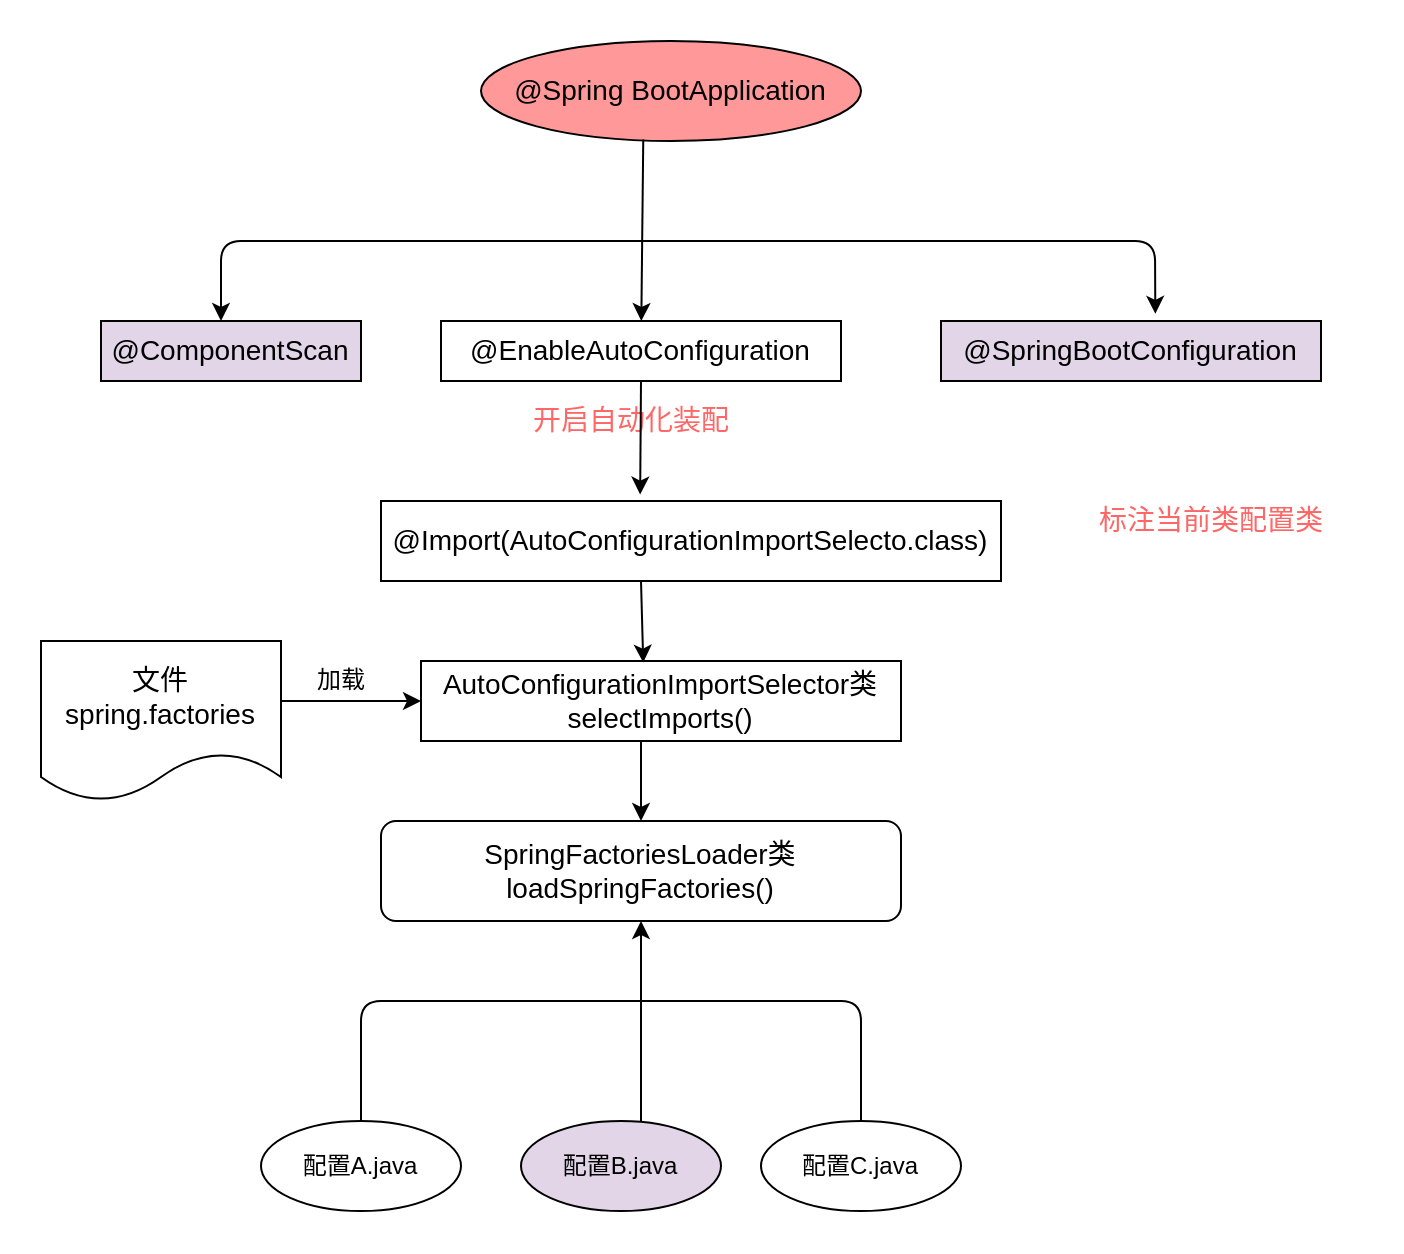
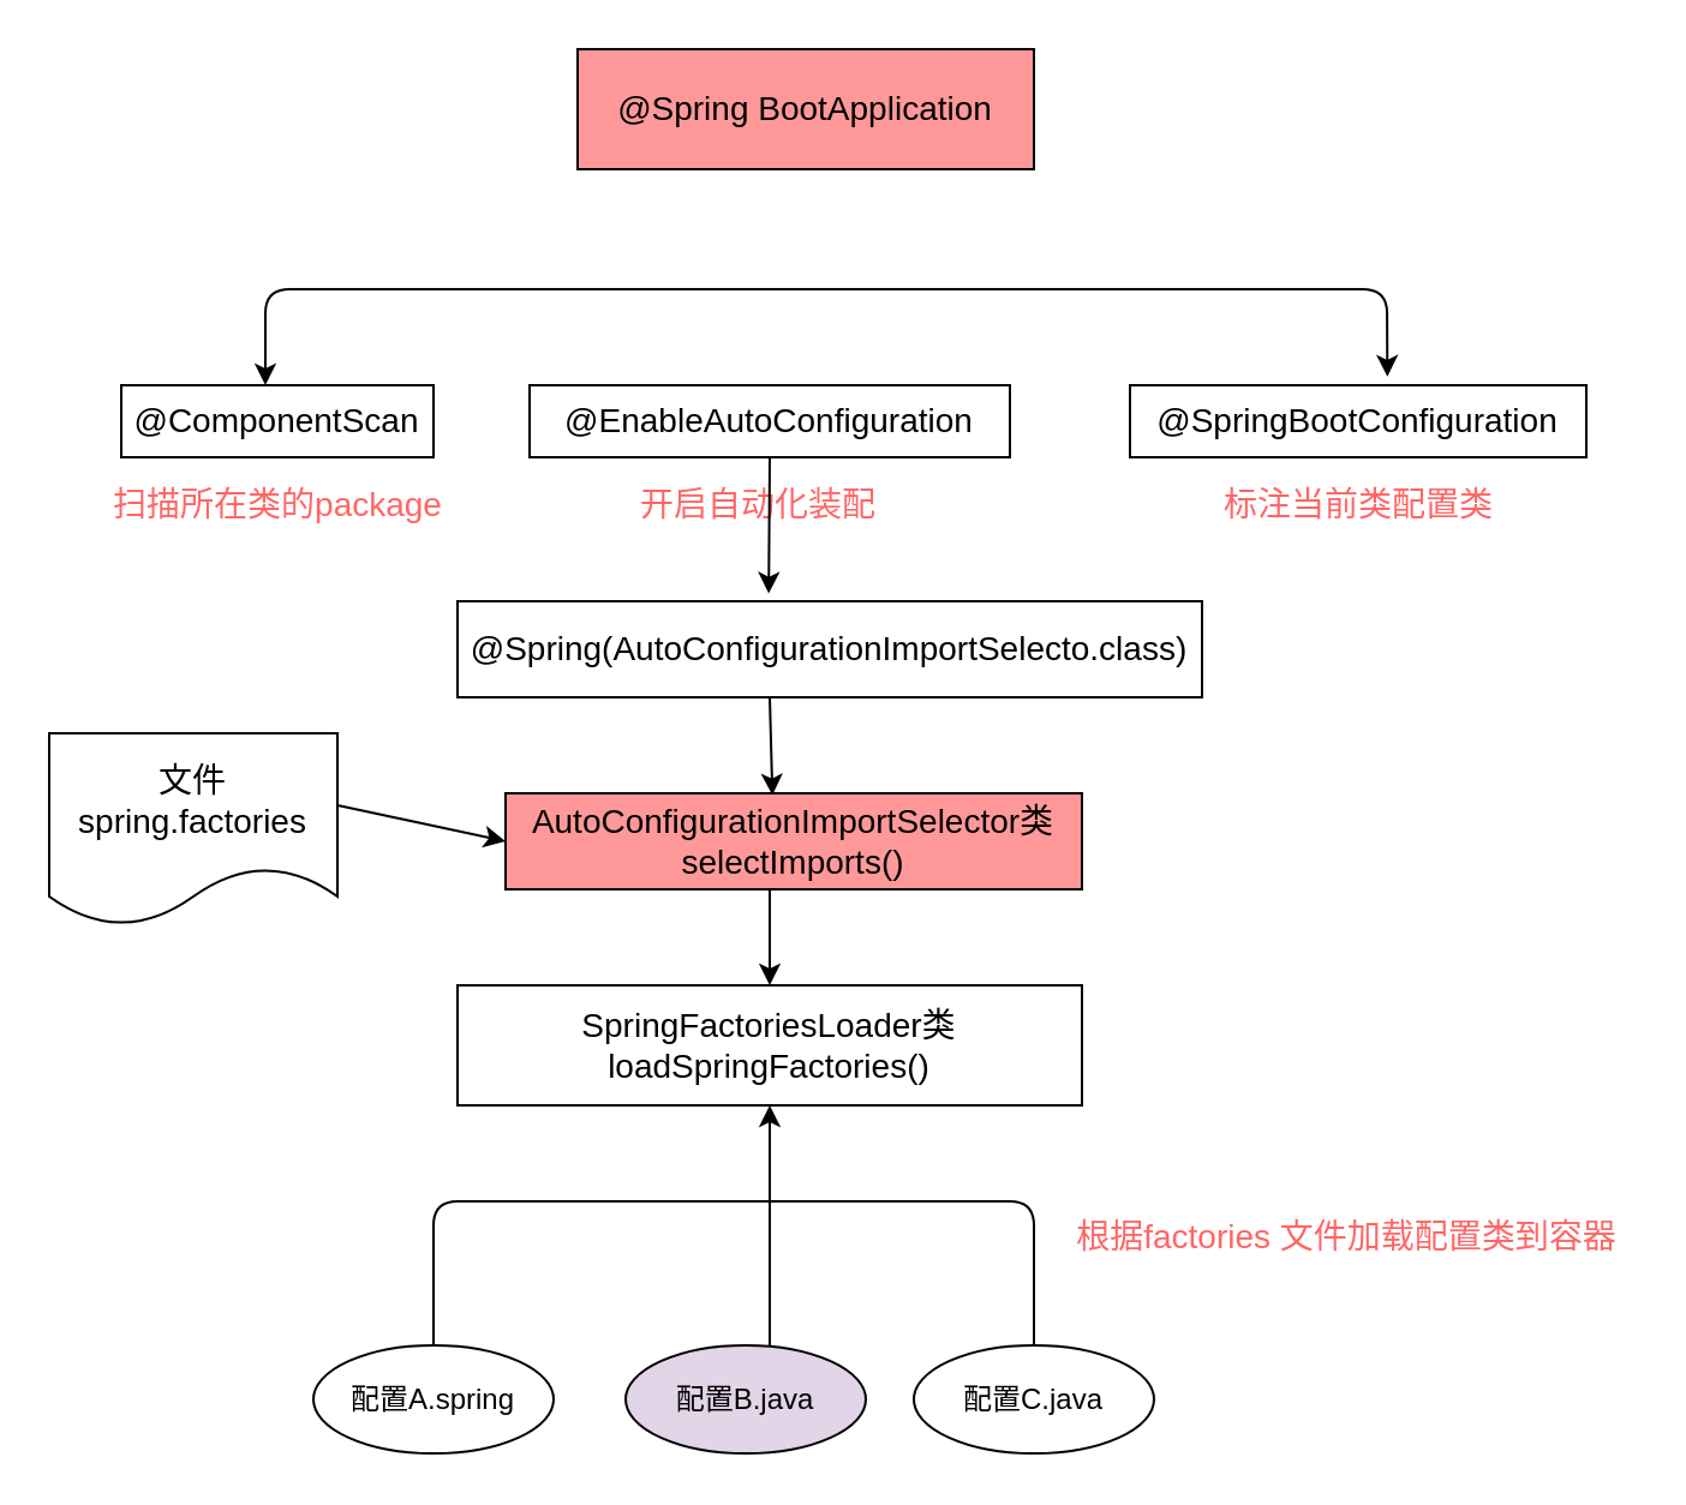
- <mxCell id="2" value="&lt;font style=&quot;font-size: 14px&quot;&gt;@Spring BootApplication&lt;/font&gt;" style="ellipse;whiteSpace=wrap;html=1;fillColor=#FF9999;" vertex="1" parent="1"><mxGeometry x="240" y="20" width="190" height="50" as="geometry" /></mxCell>
+ <mxCell id="2" value="&lt;font style=&quot;font-size: 14px&quot;&gt;@Spring BootApplication&lt;/font&gt;" style="rounded=0;whiteSpace=wrap;html=1;fillColor=#FF9999;" vertex="1" parent="1"><mxGeometry x="240" y="20" width="190" height="50" as="geometry" /></mxCell>
- <mxCell id="22" value="" style="endArrow=classic;html=1;exitX=0.427;exitY=0.984;exitDx=0;exitDy=0;exitPerimeter=0;" edge="1" parent="1" source="2" target="4"><mxGeometry width="50" height="50" relative="1" as="geometry"><mxPoint x="330" y="70" as="sourcePoint" /><mxPoint x="380" y="20" as="targetPoint" /></mxGeometry></mxCell>
- <mxCell id="3" value="&lt;font style=&quot;font-size: 14px&quot;&gt;@ComponentScan&lt;/font&gt;" style="rounded=0;whiteSpace=wrap;html=1;fillColor=#e1d5e7;" vertex="1" parent="1"><mxGeometry x="50" y="160" width="130" height="30" as="geometry" /></mxCell>
+ <mxCell id="3" value="&lt;font style=&quot;font-size: 14px&quot;&gt;@ComponentScan&lt;/font&gt;" style="rounded=0;whiteSpace=wrap;html=1;fillColor=#FFFFFF;" vertex="1" parent="1"><mxGeometry x="50" y="160" width="130" height="30" as="geometry" /></mxCell>
- <mxCell id="5" value="&lt;font style=&quot;font-size: 14px&quot;&gt;@SpringBootConfiguration&lt;/font&gt;" style="rounded=0;whiteSpace=wrap;html=1;fillColor=#e1d5e7;" vertex="1" parent="1"><mxGeometry x="470" y="160" width="190" height="30" as="geometry" /></mxCell>
+ <mxCell id="5" value="&lt;font style=&quot;font-size: 14px&quot;&gt;@SpringBootConfiguration&lt;/font&gt;" style="rounded=0;whiteSpace=wrap;html=1;fillColor=#FFFFFF;" vertex="1" parent="1"><mxGeometry x="470" y="160" width="190" height="30" as="geometry" /></mxCell>
+ <mxCell id="9" value="&lt;font style=&quot;font-size: 14px&quot; color=&quot;#ff6666&quot;&gt;扫描所在类的package&lt;/font&gt;" style="text;html=1;align=center;verticalAlign=middle;resizable=0;points=[];autosize=1;" vertex="1" parent="1"><mxGeometry x="40" y="200" width="150" height="20" as="geometry" /></mxCell>
- <mxCell id="11" value="&lt;font style=&quot;font-size: 14px&quot; color=&quot;#ff6666&quot;&gt;标注当前类配置类&lt;/font&gt;" style="text;html=1;align=center;verticalAlign=middle;resizable=0;points=[];autosize=1;" vertex="1" parent="1"><mxGeometry x="540" y="250" width="130" height="20" as="geometry" /></mxCell>
+ <mxCell id="11" value="&lt;font style=&quot;font-size: 14px&quot; color=&quot;#ff6666&quot;&gt;标注当前类配置类&lt;/font&gt;" style="text;html=1;align=center;verticalAlign=middle;resizable=0;points=[];autosize=1;" vertex="1" parent="1"><mxGeometry x="500" y="200" width="130" height="20" as="geometry" /></mxCell>
- <mxCell id="6" value="&lt;font style=&quot;font-size: 14px&quot;&gt;@Import(AutoConfigurationImportSelecto.class)&lt;/font&gt;" style="rounded=0;whiteSpace=wrap;html=1;fillColor=#FFFFFF;" vertex="1" parent="1"><mxGeometry x="190" y="250" width="310" height="40" as="geometry" /></mxCell>
+ <mxCell id="6" value="&lt;font style=&quot;font-size: 14px&quot;&gt;@Spring(AutoConfigurationImportSelecto.class)&lt;/font&gt;" style="rounded=0;whiteSpace=wrap;html=1;fillColor=#FFFFFF;" vertex="1" parent="1"><mxGeometry x="190" y="250" width="310" height="40" as="geometry" /></mxCell>
- <mxCell id="14" value="加载" style="text;html=1;align=center;verticalAlign=middle;resizable=0;points=[];autosize=1;" vertex="1" parent="1"><mxGeometry x="150" y="330" width="40" height="20" as="geometry" /></mxCell>
- <mxCell id="7" value="&lt;span style=&quot;font-size: 14px&quot;&gt;AutoConfigurationImportSelector类&lt;br&gt;selectImports()&lt;br&gt;&lt;/span&gt;" style="rounded=0;whiteSpace=wrap;html=1;fillColor=#FFFFFF;" vertex="1" parent="1"><mxGeometry x="210" y="330" width="240" height="40" as="geometry" /></mxCell>
+ <mxCell id="7" value="&lt;span style=&quot;font-size: 14px&quot;&gt;AutoConfigurationImportSelector类&lt;br&gt;selectImports()&lt;br&gt;&lt;/span&gt;" style="rounded=0;whiteSpace=wrap;html=1;fillColor=#ff9999;" vertex="1" parent="1"><mxGeometry x="210" y="330" width="240" height="40" as="geometry" /></mxCell>
- <mxCell id="12" value="&lt;font style=&quot;font-size: 14px&quot;&gt;文件&lt;br&gt;spring.factories&lt;/font&gt;" style="shape=document;whiteSpace=wrap;html=1;boundedLbl=1;fillColor=#FFFFFF;" vertex="1" parent="1"><mxGeometry x="20" y="320" width="120" height="80" as="geometry" /></mxCell>
+ <mxCell id="12" value="&lt;font style=&quot;font-size: 14px&quot;&gt;文件&lt;br&gt;spring.factories&lt;/font&gt;" style="shape=document;whiteSpace=wrap;html=1;boundedLbl=1;fillColor=#FFFFFF;" vertex="1" parent="1"><mxGeometry x="20" y="305" width="120" height="80" as="geometry" /></mxCell>
- <mxCell id="8" value="&lt;font style=&quot;font-size: 14px&quot;&gt;SpringFactoriesLoader类&lt;br&gt;loadSpringFactories()&lt;/font&gt;" style="whiteSpace=wrap;html=1;fillColor=#FFFFFF;rounded=1;" vertex="1" parent="1"><mxGeometry x="190" y="410" width="260" height="50" as="geometry" /></mxCell>
+ <mxCell id="8" value="&lt;font style=&quot;font-size: 14px&quot;&gt;SpringFactoriesLoader类&lt;br&gt;loadSpringFactories()&lt;/font&gt;" style="rounded=0;whiteSpace=wrap;html=1;fillColor=#FFFFFF;" vertex="1" parent="1"><mxGeometry x="190" y="410" width="260" height="50" as="geometry" /></mxCell>
+ <mxCell id="21" value="&lt;font style=&quot;font-size: 14px&quot; color=&quot;#ff6666&quot;&gt;根据factories 文件加载配置类到容器&lt;/font&gt;" style="text;html=1;align=center;verticalAlign=middle;resizable=0;points=[];autosize=1;" vertex="1" parent="1"><mxGeometry x="440" y="504.5" width="240" height="20" as="geometry" /></mxCell>
- <mxCell id="15" value="配置A.java" style="ellipse;whiteSpace=wrap;html=1;fillColor=#FFFFFF;" vertex="1" parent="1"><mxGeometry x="130" y="560" width="100" height="45" as="geometry" /></mxCell>
+ <mxCell id="15" value="配置A.spring" style="ellipse;whiteSpace=wrap;html=1;fillColor=#FFFFFF;" vertex="1" parent="1"><mxGeometry x="130" y="560" width="100" height="45" as="geometry" /></mxCell>
